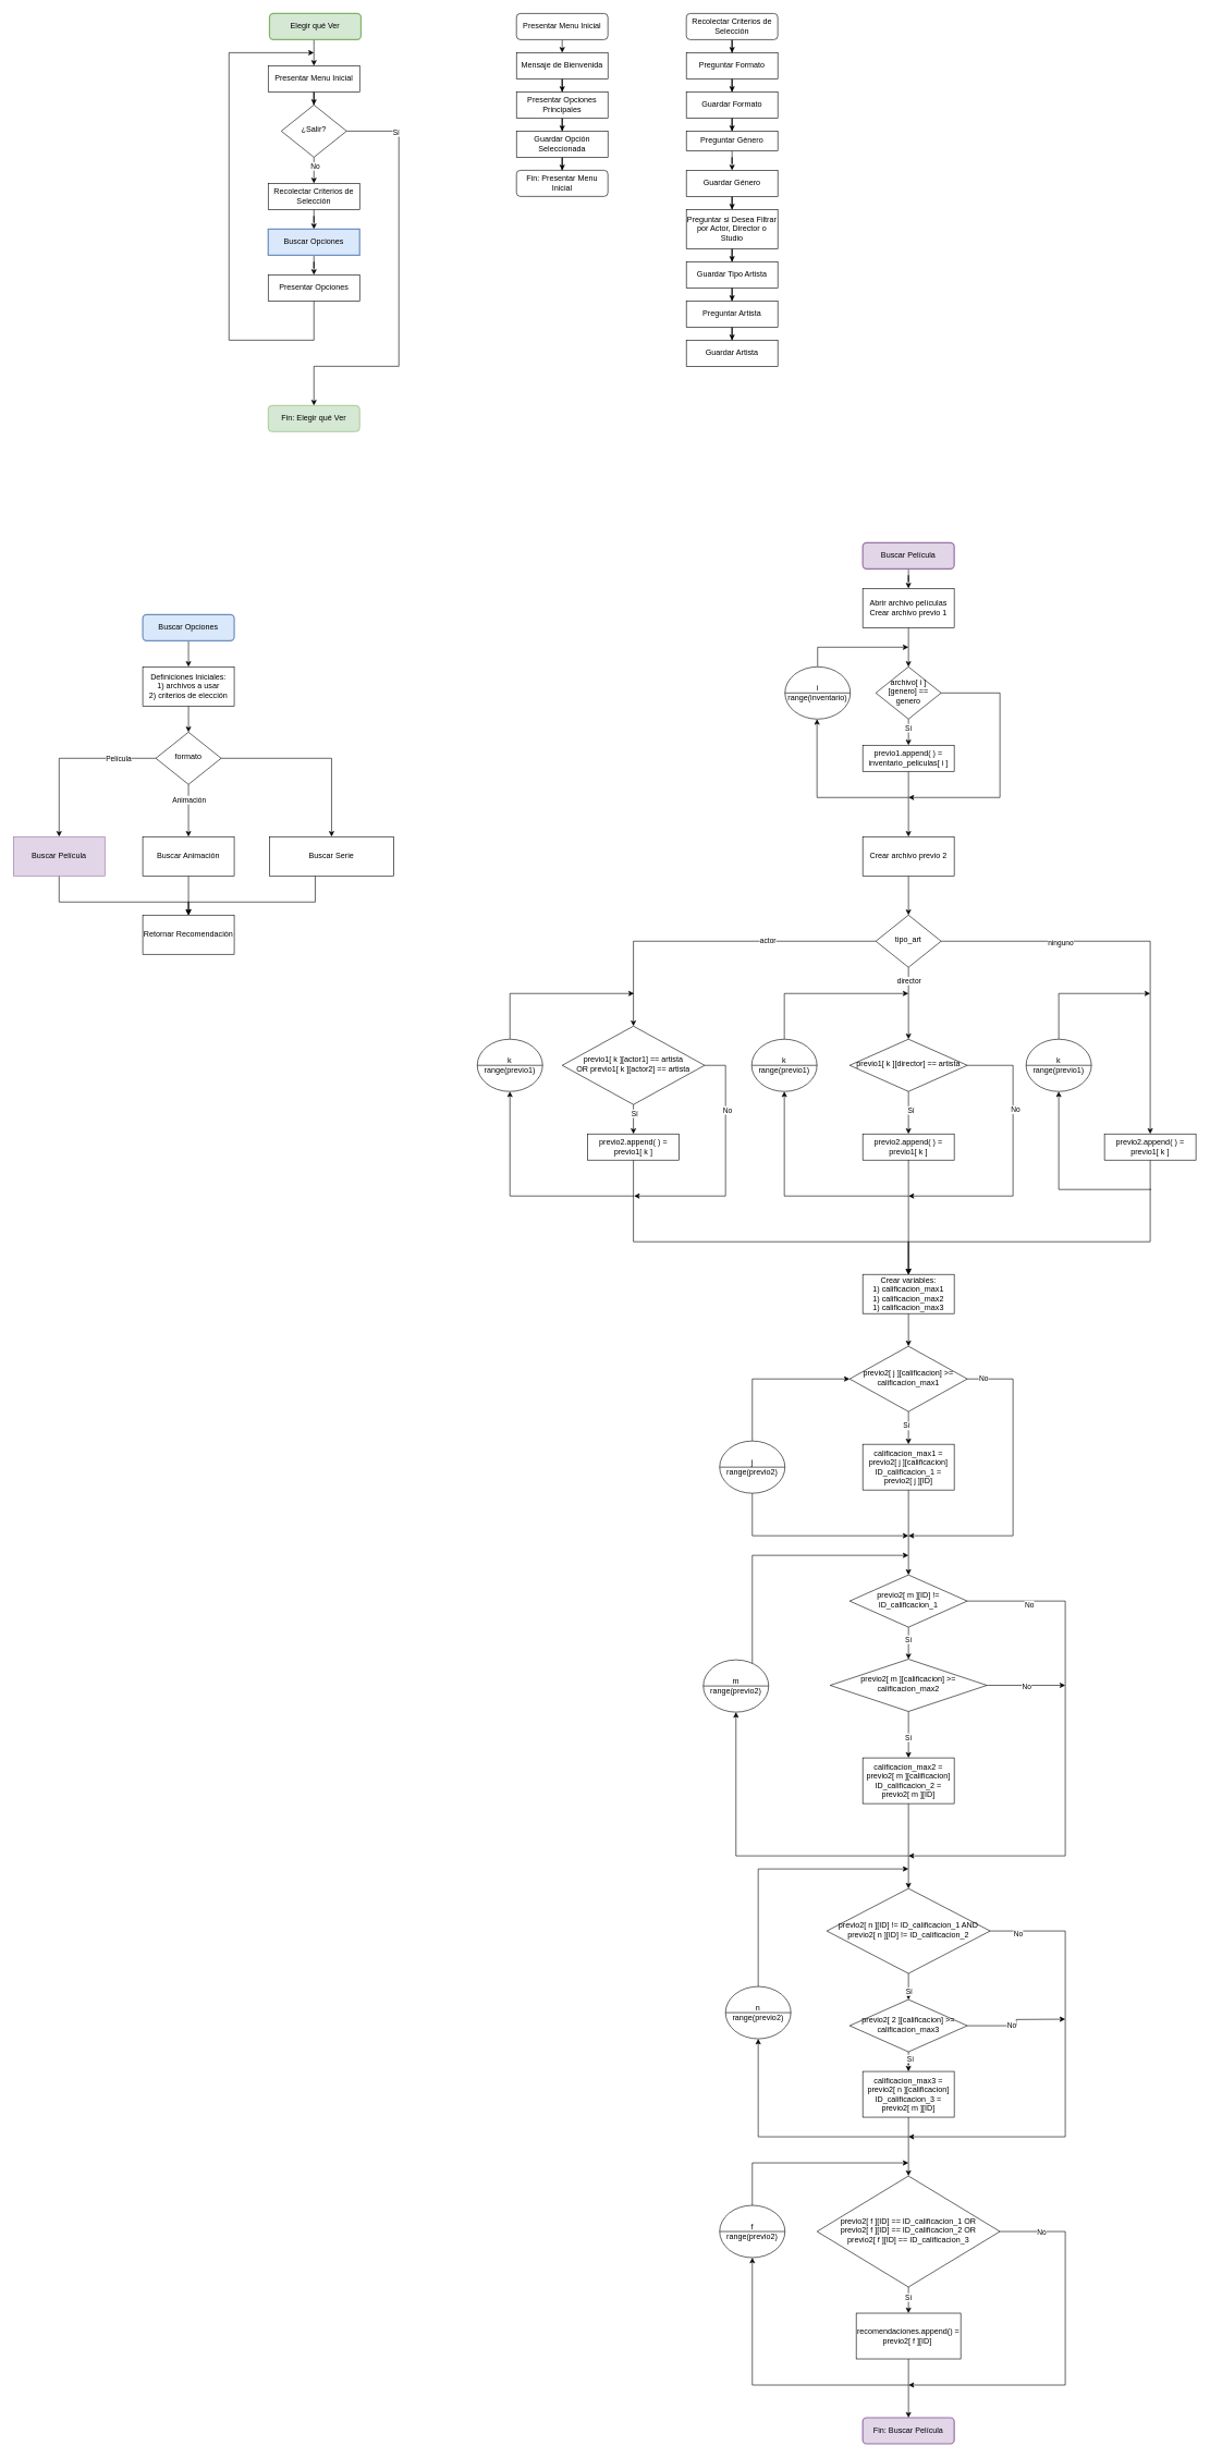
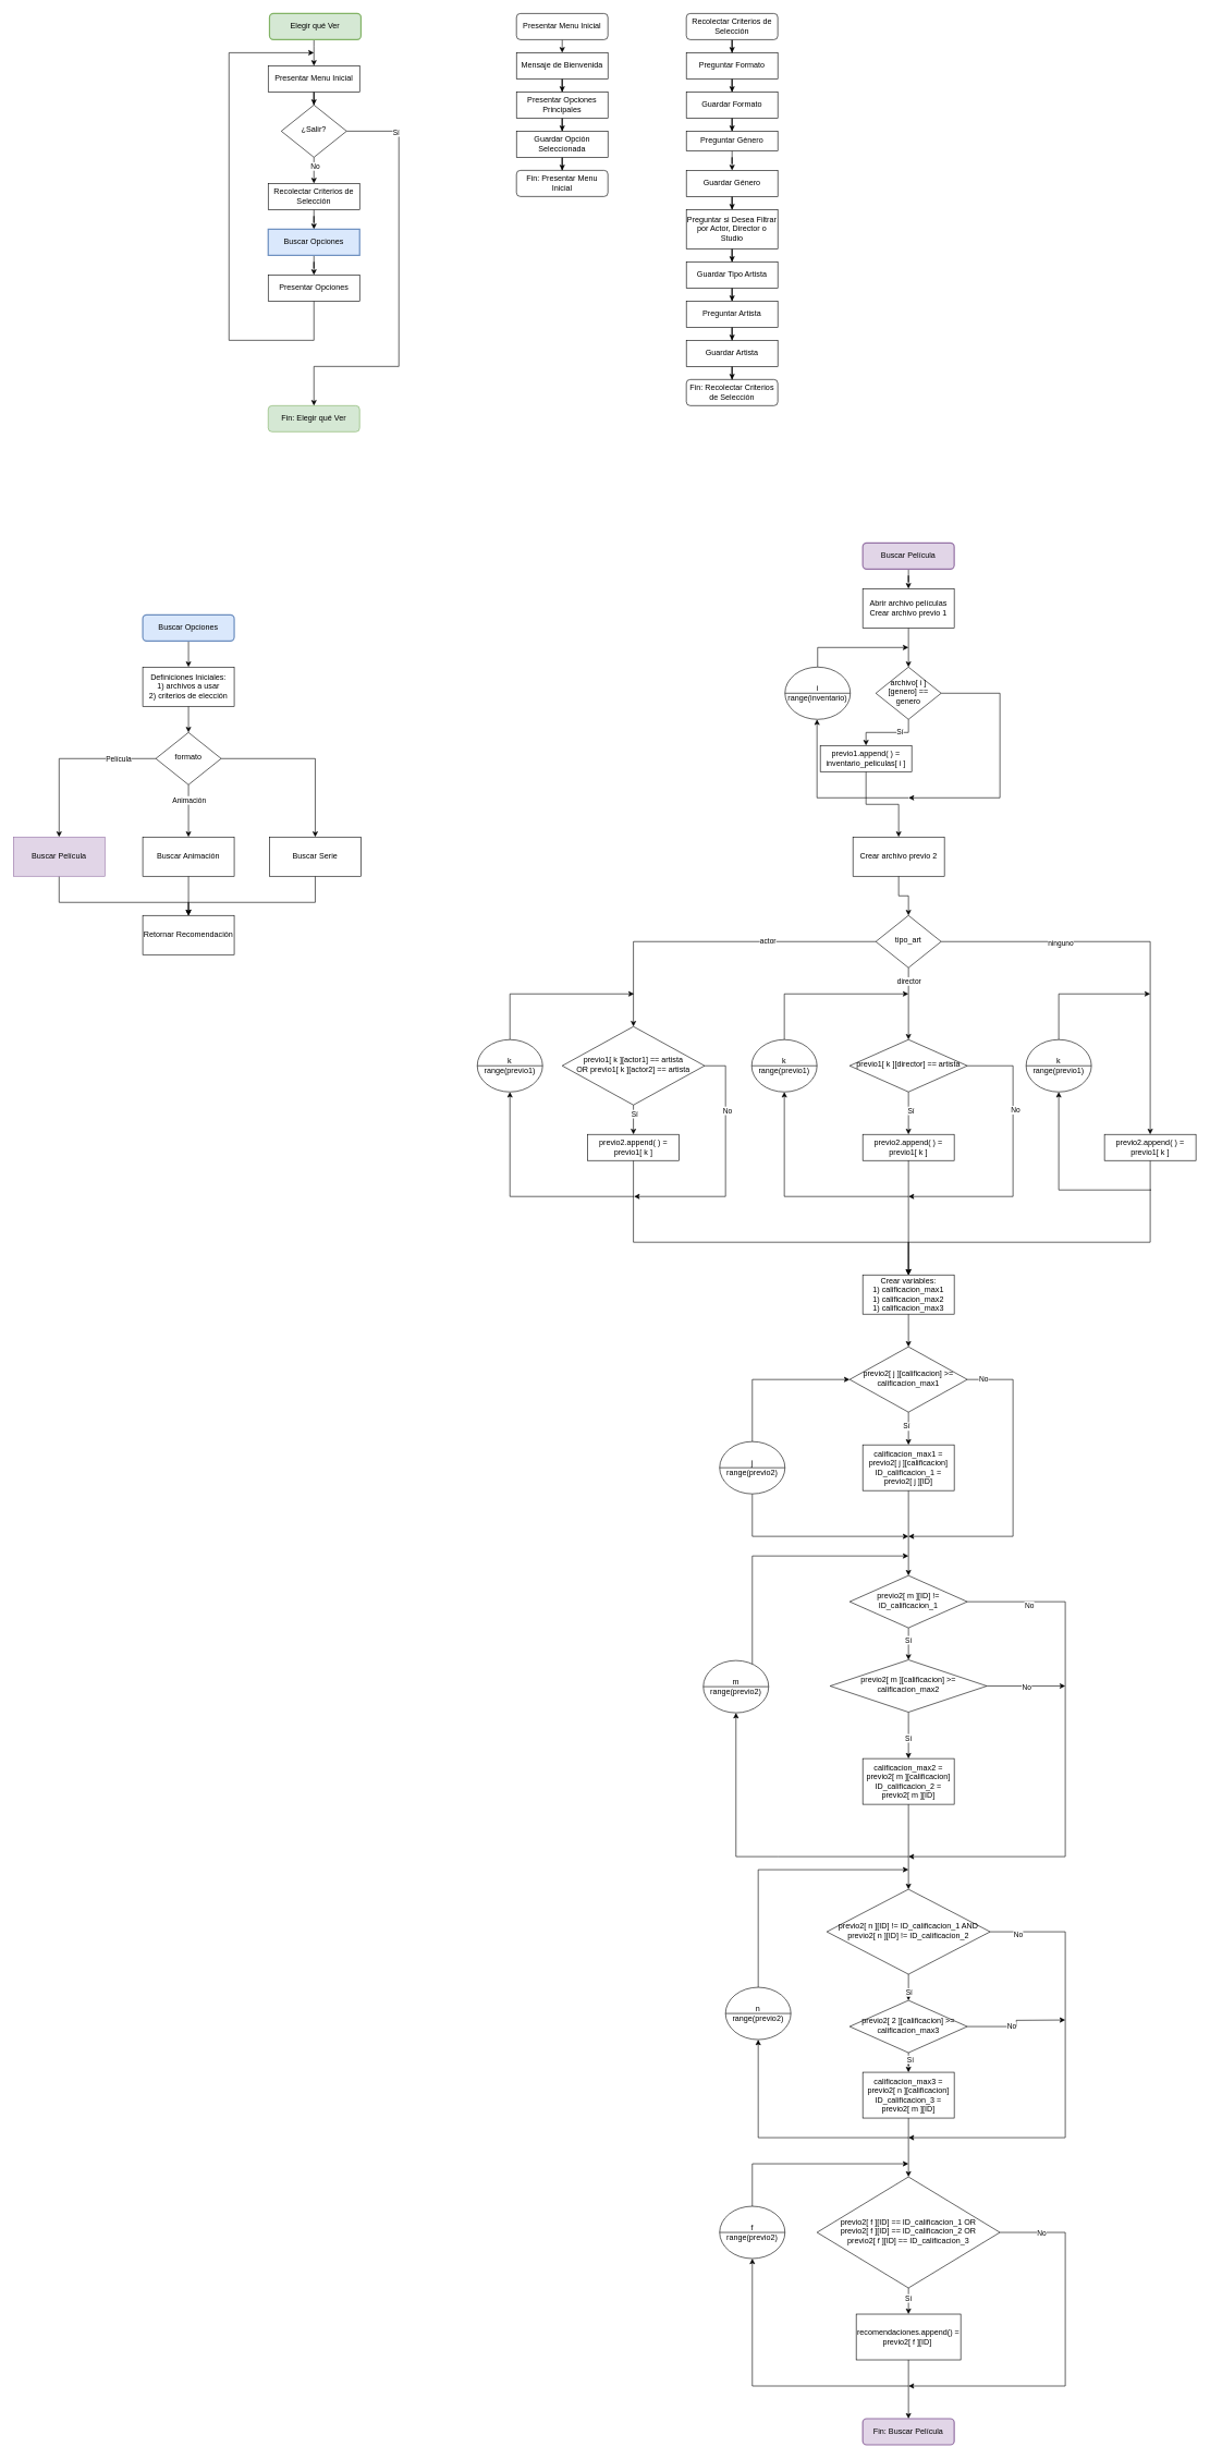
+ <mxCell id="42" style="edgeStyle=orthogonalEdgeStyle;rounded=0;orthogonalLoop=1;jettySize=auto;html=1;" edge="1" parent="1" source="43" target="34"><mxGeometry relative="1" as="geometry" /></mxCell>
+ <mxCell id="34" value="Fin: Recolectar Criterios de Selección" style="rounded=1;whiteSpace=wrap;html=1;align=center;fontFamily=Helvetica;" vertex="1" parent="1"><mxGeometry x="1050" y="580" width="140" height="40" as="geometry" /></mxCell>
- <mxCell id="57" value="previo1.append( ) = inventario_peliculas[ i ]" style="rounded=1;whiteSpace=wrap;html=1;fontSize=12;glass=0;strokeWidth=1;shadow=0;align=center;horizontal=1;verticalAlign=middle;arcSize=0;fontFamily=Helvetica;" vertex="1" parent="1"><mxGeometry x="1320" y="1140" width="140" height="40" as="geometry" /></mxCell>
+ <mxCell id="57" value="previo1.append( ) = inventario_peliculas[ i ]" style="rounded=1;whiteSpace=wrap;html=1;fontSize=12;glass=0;strokeWidth=1;shadow=0;align=center;horizontal=1;verticalAlign=middle;arcSize=0;fontFamily=Helvetica;" vertex="1" parent="1"><mxGeometry x="1255" y="1140" width="140" height="40" as="geometry" /></mxCell>
- <mxCell id="96" value="&lt;div&gt;Buscar Serie&lt;/div&gt;" style="rounded=1;whiteSpace=wrap;html=1;fontSize=12;glass=0;strokeWidth=1;shadow=0;align=center;horizontal=1;verticalAlign=middle;arcSize=0;fontFamily=Helvetica;" vertex="1" parent="1"><mxGeometry x="412" y="1280" width="190" height="60" as="geometry" /></mxCell>
+ <mxCell id="96" value="&lt;div&gt;Buscar Serie&lt;/div&gt;" style="rounded=1;whiteSpace=wrap;html=1;fontSize=12;glass=0;strokeWidth=1;shadow=0;align=center;horizontal=1;verticalAlign=middle;arcSize=0;fontFamily=Helvetica;" vertex="1" parent="1"><mxGeometry x="412" y="1280" width="140" height="60" as="geometry" /></mxCell>
- <mxCell id="103" value="Crear archivo previo 2" style="rounded=1;whiteSpace=wrap;html=1;fontSize=12;glass=0;strokeWidth=1;shadow=0;align=center;horizontal=1;verticalAlign=middle;arcSize=0;fontFamily=Helvetica;" vertex="1" parent="1"><mxGeometry x="1320" y="1280" width="140" height="60" as="geometry" /></mxCell>
+ <mxCell id="103" value="Crear archivo previo 2" style="rounded=1;whiteSpace=wrap;html=1;fontSize=12;glass=0;strokeWidth=1;shadow=0;align=center;horizontal=1;verticalAlign=middle;arcSize=0;fontFamily=Helvetica;" vertex="1" parent="1"><mxGeometry x="1305" y="1280" width="140" height="60" as="geometry" /></mxCell>
